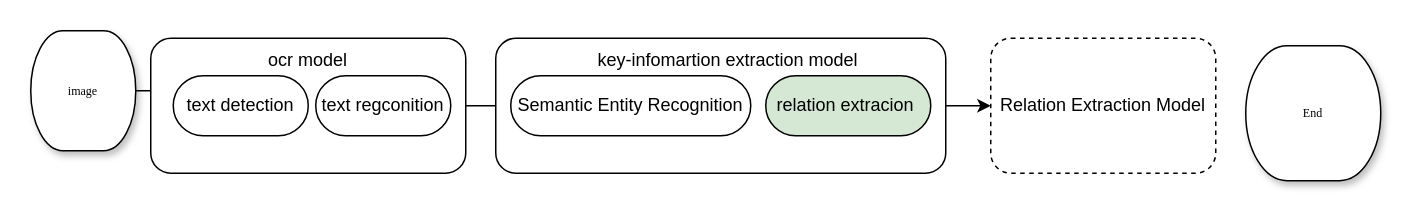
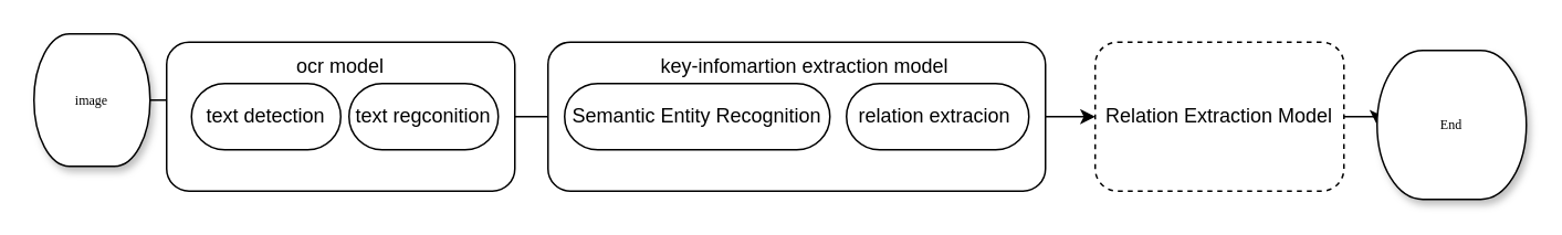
- <mxCell id="11" value="relation extracion&amp;nbsp;" style="rounded=1;whiteSpace=wrap;html=1;arcSize=50;fillColor=#d5e8d4;" vertex="1" parent="1"><mxGeometry x="510" y="50" width="110" height="40" as="geometry" /></mxCell>
+ <mxCell id="11" value="relation extracion&amp;nbsp;" style="rounded=1;whiteSpace=wrap;html=1;arcSize=50;" vertex="1" parent="1"><mxGeometry x="510" y="50" width="110" height="40" as="geometry" /></mxCell>
+ <mxCell id="12" value="" style="edgeStyle=orthogonalEdgeStyle;rounded=0;orthogonalLoop=1;jettySize=auto;html=1;" edge="1" parent="1" source="13" target="16"><mxGeometry relative="1" as="geometry" /></mxCell>
